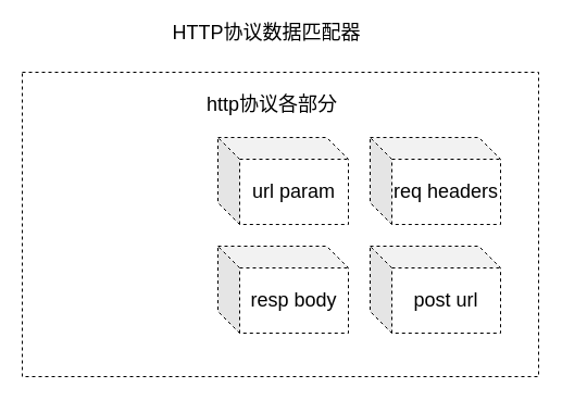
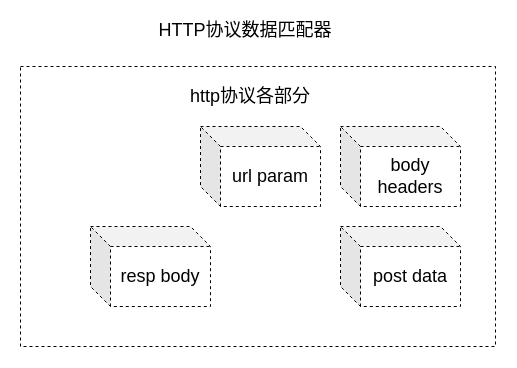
- <mxCell id="6" value="req headers" style="shape=cube;whiteSpace=wrap;html=1;boundedLbl=1;backgroundOutline=1;darkOpacity=0.05;darkOpacity2=0.1;dashed=1;strokeColor=#000000;fontSize=18;" vertex="1" parent="1"><mxGeometry x="340" y="126" width="120" height="80" as="geometry" /></mxCell>
+ <mxCell id="6" value="body headers" style="shape=cube;whiteSpace=wrap;html=1;boundedLbl=1;backgroundOutline=1;darkOpacity=0.05;darkOpacity2=0.1;dashed=1;strokeColor=#000000;fontSize=18;" vertex="1" parent="1"><mxGeometry x="340" y="126" width="120" height="80" as="geometry" /></mxCell>
- <mxCell id="8" value="resp body" style="shape=cube;whiteSpace=wrap;html=1;boundedLbl=1;backgroundOutline=1;darkOpacity=0.05;darkOpacity2=0.1;dashed=1;strokeColor=#000000;fontSize=18;" vertex="1" parent="1"><mxGeometry x="200" y="226" width="120" height="80" as="geometry" /></mxCell>
+ <mxCell id="8" value="resp body" style="shape=cube;whiteSpace=wrap;html=1;boundedLbl=1;backgroundOutline=1;darkOpacity=0.05;darkOpacity2=0.1;dashed=1;strokeColor=#000000;fontSize=18;" vertex="1" parent="1"><mxGeometry x="90" y="226" width="120" height="80" as="geometry" /></mxCell>
- <mxCell id="7" value="post url" style="shape=cube;whiteSpace=wrap;html=1;boundedLbl=1;backgroundOutline=1;darkOpacity=0.05;darkOpacity2=0.1;dashed=1;strokeColor=#000000;fontSize=18;" vertex="1" parent="1"><mxGeometry x="340" y="226" width="120" height="80" as="geometry" /></mxCell>
+ <mxCell id="7" value="post data" style="shape=cube;whiteSpace=wrap;html=1;boundedLbl=1;backgroundOutline=1;darkOpacity=0.05;darkOpacity2=0.1;dashed=1;strokeColor=#000000;fontSize=18;" vertex="1" parent="1"><mxGeometry x="340" y="226" width="120" height="80" as="geometry" /></mxCell>
